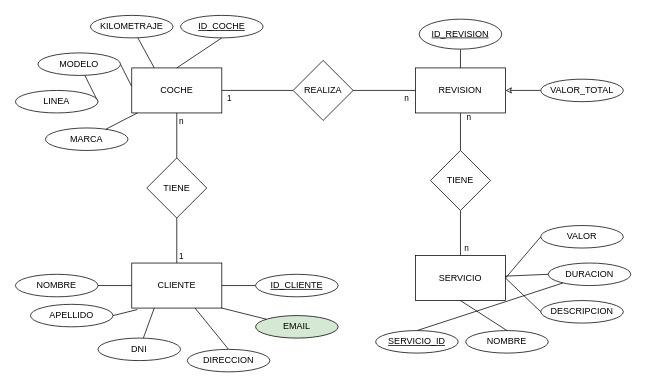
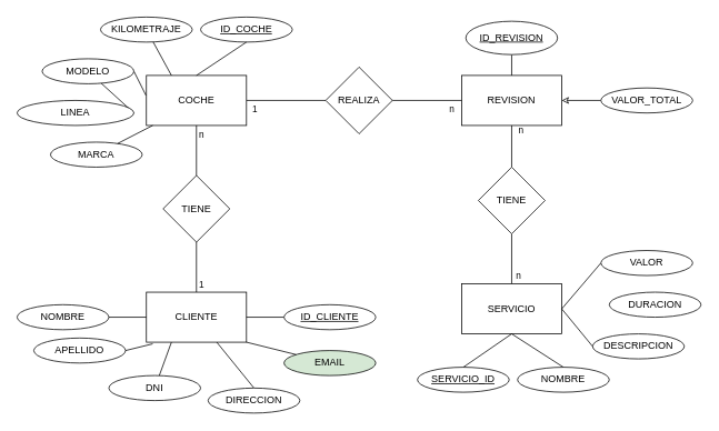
- <mxCell id="30" value="LINEA" style="ellipse;whiteSpace=wrap;html=1;strokeColor=default;" parent="1" vertex="1"><mxGeometry x="20" y="120" width="110" height="30" as="geometry" /></mxCell>
+ <mxCell id="30" value="LINEA" style="ellipse;whiteSpace=wrap;html=1;strokeColor=default;" parent="1" vertex="1"><mxGeometry x="20" y="120" width="140" height="30" as="geometry" /></mxCell>
- <mxCell id="52" style="edgeStyle=none;rounded=0;orthogonalLoop=1;jettySize=auto;html=1;exitX=0;exitY=0.5;exitDx=0;exitDy=0;endArrow=none;endFill=0;" parent="1" source="53" target="44" edge="1"><mxGeometry relative="1" as="geometry" /></mxCell>
- <mxCell id="51" value="DESCRIPCION" style="ellipse;whiteSpace=wrap;html=1;strokeColor=default;" parent="1" vertex="1"><mxGeometry x="720" y="400" width="110" height="30" as="geometry" /></mxCell>
+ <mxCell id="51" value="DESCRIPCION" style="ellipse;whiteSpace=wrap;html=1;strokeColor=default;" parent="1" vertex="1"><mxGeometry x="710" y="400" width="110" height="30" as="geometry" /></mxCell>
- <mxCell id="46" style="rounded=0;orthogonalLoop=1;jettySize=auto;html=1;exitX=0.5;exitY=0;exitDx=0;exitDy=0;endArrow=none;endFill=0;" parent="1" source="47" target="53" edge="1"><mxGeometry relative="1" as="geometry" /></mxCell>
+ <mxCell id="46" style="rounded=0;orthogonalLoop=1;jettySize=auto;html=1;exitX=0.5;exitY=0;exitDx=0;exitDy=0;entryX=0.5;entryY=1;entryDx=0;entryDy=0;endArrow=none;endFill=0;" parent="1" source="47" target="44" edge="1"><mxGeometry relative="1" as="geometry" /></mxCell>
